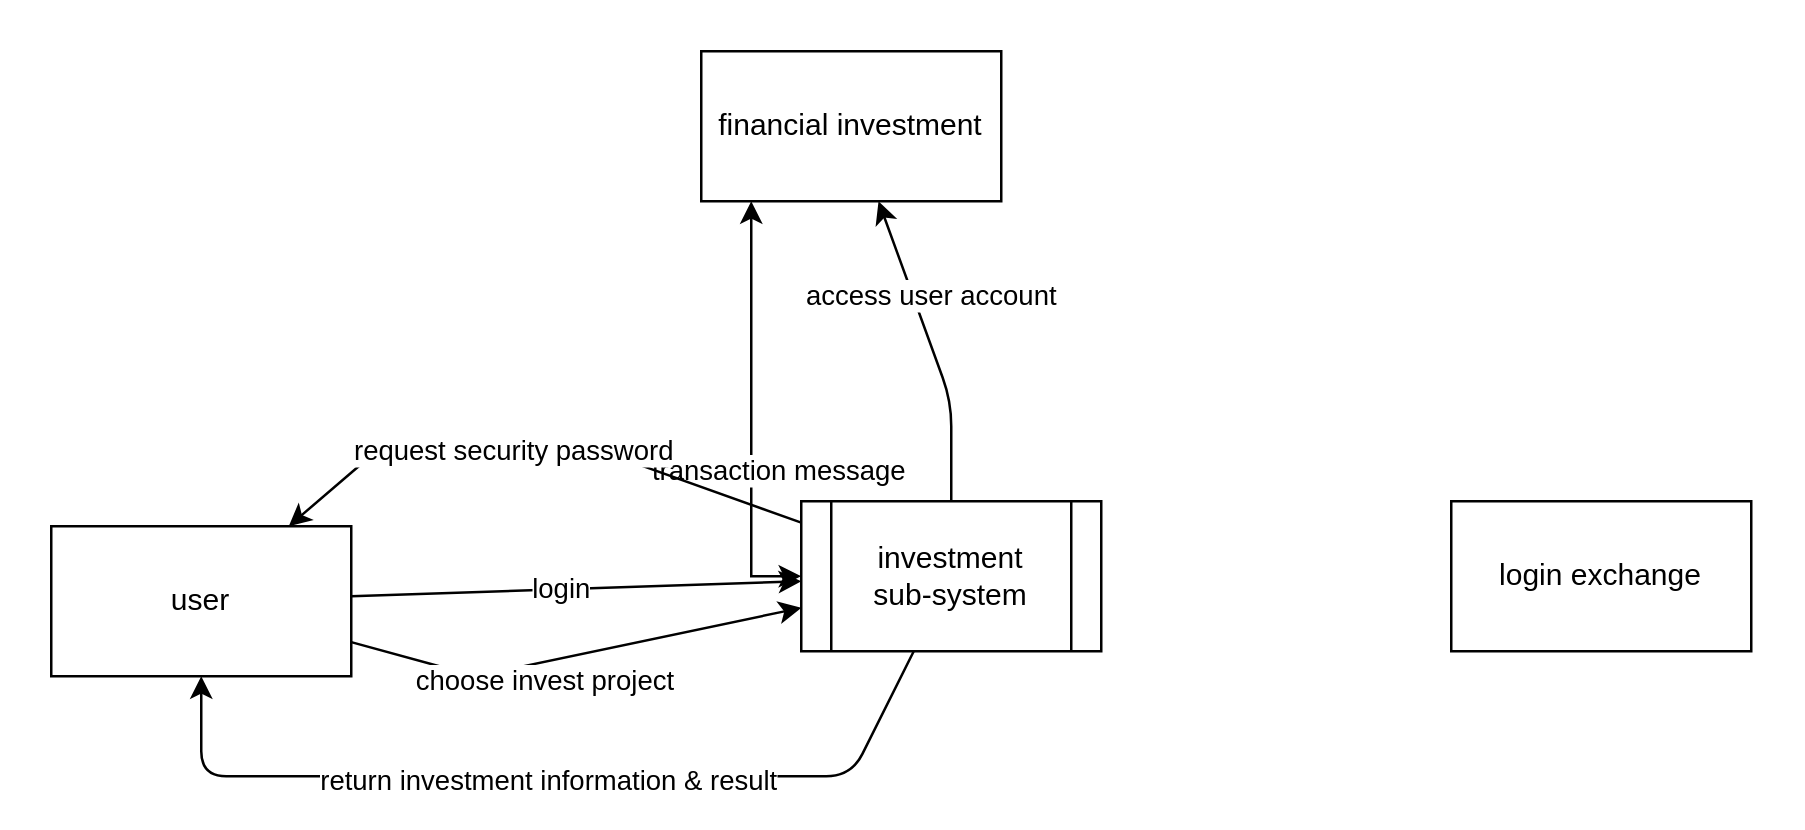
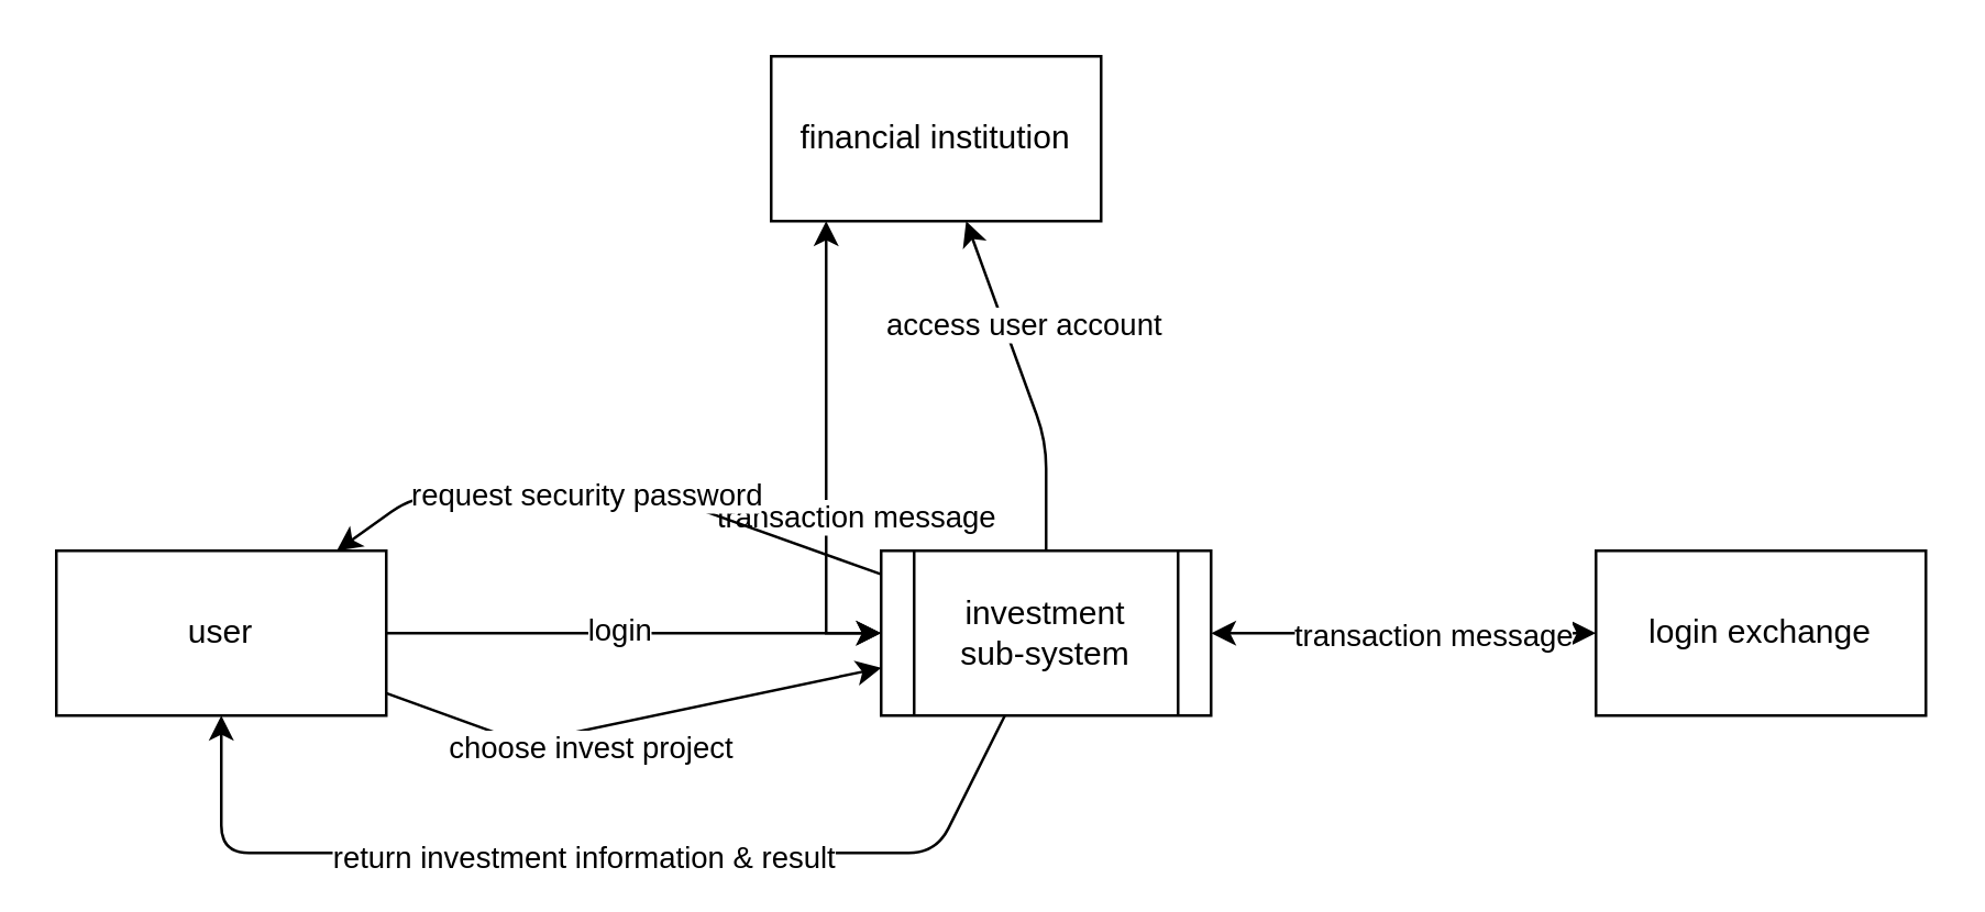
- <mxCell id="11" value="financial investment" style="rounded=0;whiteSpace=wrap;html=1;" parent="1" vertex="1"><mxGeometry x="280" y="20" width="120" height="60" as="geometry" /></mxCell>
+ <mxCell id="11" value="financial institution" style="rounded=0;whiteSpace=wrap;html=1;" parent="1" vertex="1"><mxGeometry x="280" y="20" width="120" height="60" as="geometry" /></mxCell>
+ <mxCell id="16" value="" style="endArrow=classic;startArrow=classic;html=1;" edge="1" parent="1" source="4" target="8"><mxGeometry width="50" height="50" relative="1" as="geometry"><mxPoint x="420" y="320" as="sourcePoint" /><mxPoint x="470" y="270" as="targetPoint" /></mxGeometry></mxCell>
+ <mxCell id="17" value="transaction message" style="edgeLabel;html=1;align=center;verticalAlign=middle;resizable=0;points=[];" vertex="1" connectable="0" parent="16"><mxGeometry x="-0.503" relative="1" as="geometry"><mxPoint x="45" as="offset" /></mxGeometry></mxCell>
- <mxCell id="5" value="user" style="rounded=0;whiteSpace=wrap;html=1;" parent="1" vertex="1"><mxGeometry x="20" y="210" width="120" height="60" as="geometry" /></mxCell>
+ <mxCell id="5" value="user" style="rounded=0;whiteSpace=wrap;html=1;" parent="1" vertex="1"><mxGeometry x="20" y="200" width="120" height="60" as="geometry" /></mxCell>
